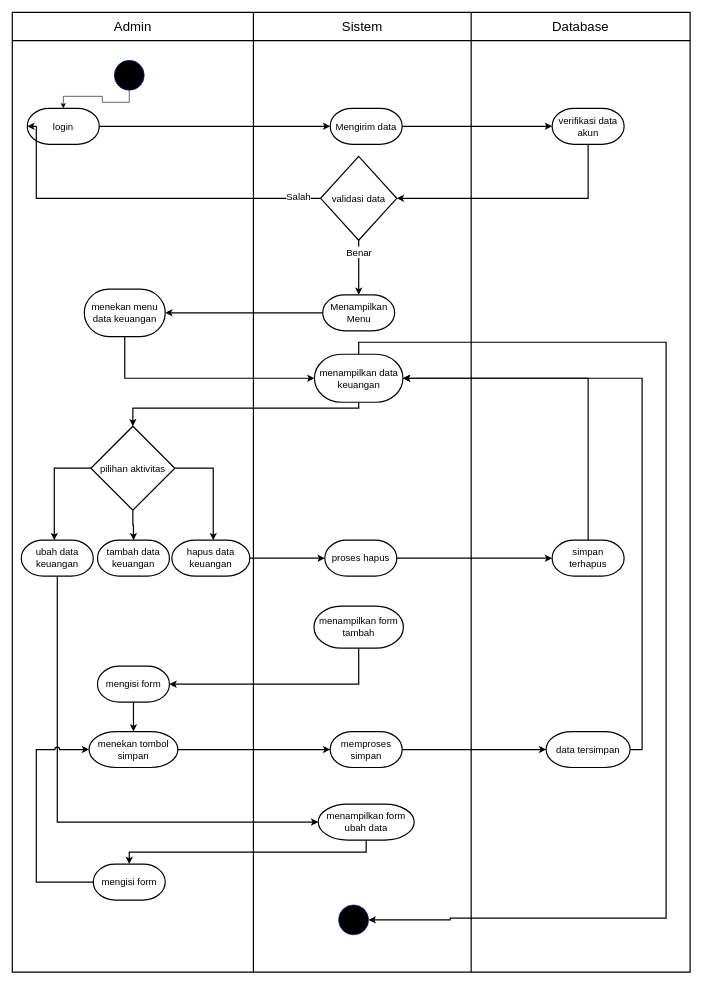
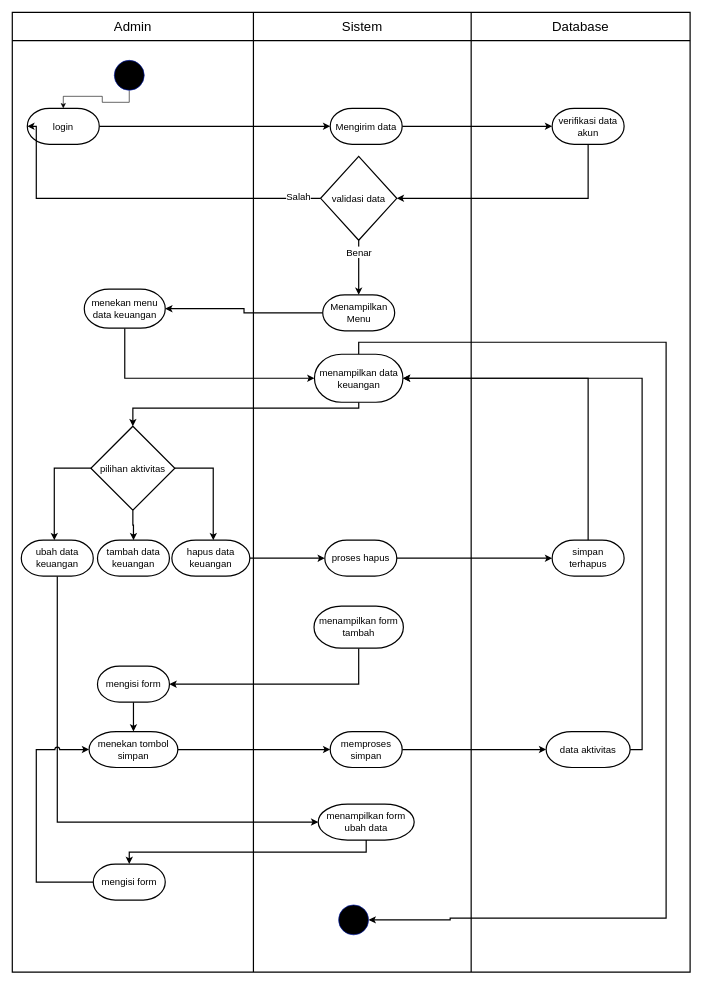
- <mxCell id="26" value="&lt;font style=&quot;font-size: 16px&quot;&gt;menekan menu data keuangan&lt;/font&gt;" style="strokeWidth=2;html=1;shape=mxgraph.flowchart.terminator;whiteSpace=wrap;fillColor=#FFFFFF;" parent="1" vertex="1"><mxGeometry x="140" y="481.5" width="135" height="79" as="geometry" /></mxCell>
+ <mxCell id="26" value="&lt;font style=&quot;font-size: 16px&quot;&gt;menekan menu data keuangan&lt;/font&gt;" style="strokeWidth=2;html=1;shape=mxgraph.flowchart.terminator;whiteSpace=wrap;fillColor=#FFFFFF;" parent="1" vertex="1"><mxGeometry x="140" y="481.5" width="135" height="65" as="geometry" /></mxCell>
- <mxCell id="52" value="&lt;font style=&quot;font-size: 16px&quot;&gt;data tersimpan&lt;/font&gt;" style="strokeWidth=2;html=1;shape=mxgraph.flowchart.terminator;whiteSpace=wrap;fillColor=#FFFFFF;" parent="1" vertex="1"><mxGeometry x="910" y="1219" width="140" height="60" as="geometry" /></mxCell>
+ <mxCell id="52" value="&lt;font style=&quot;font-size: 16px&quot;&gt;data aktivitas&lt;/font&gt;" style="strokeWidth=2;html=1;shape=mxgraph.flowchart.terminator;whiteSpace=wrap;fillColor=#FFFFFF;" parent="1" vertex="1"><mxGeometry x="910" y="1219" width="140" height="60" as="geometry" /></mxCell>
